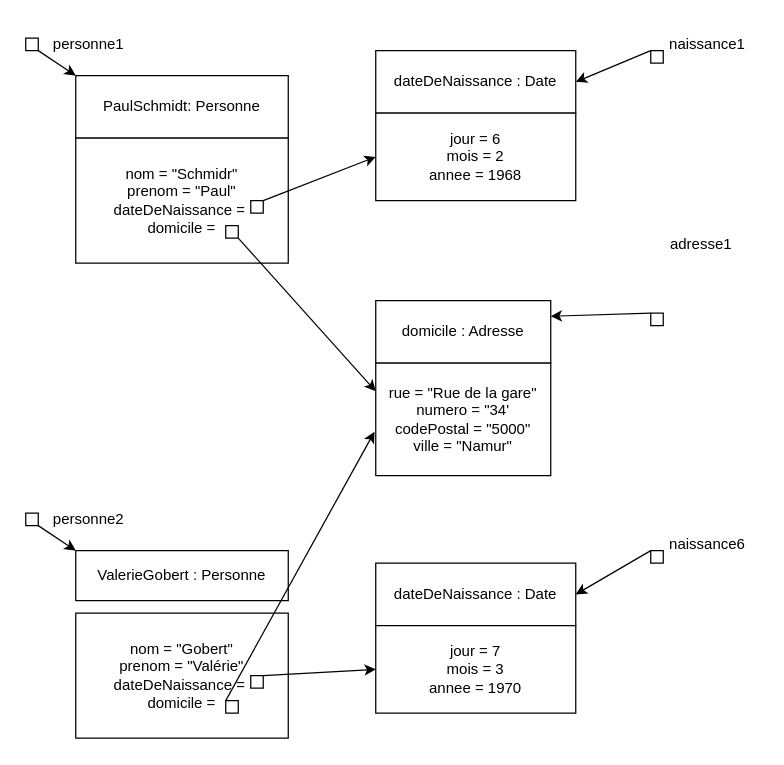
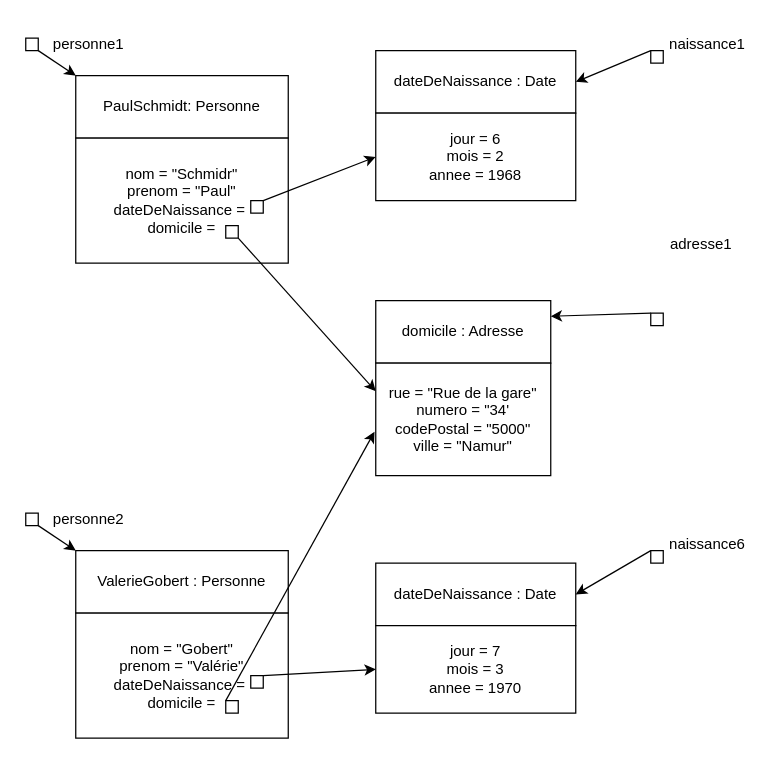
- <mxCell id="2" value="ValerieGobert : Personne" style="rounded=0;whiteSpace=wrap;html=1;" vertex="1" parent="1"><mxGeometry x="60" y="440" width="170" height="40" as="geometry" /></mxCell>
+ <mxCell id="2" value="ValerieGobert : Personne" style="rounded=0;whiteSpace=wrap;html=1;" vertex="1" parent="1"><mxGeometry x="60" y="440" width="170" height="50" as="geometry" /></mxCell>
